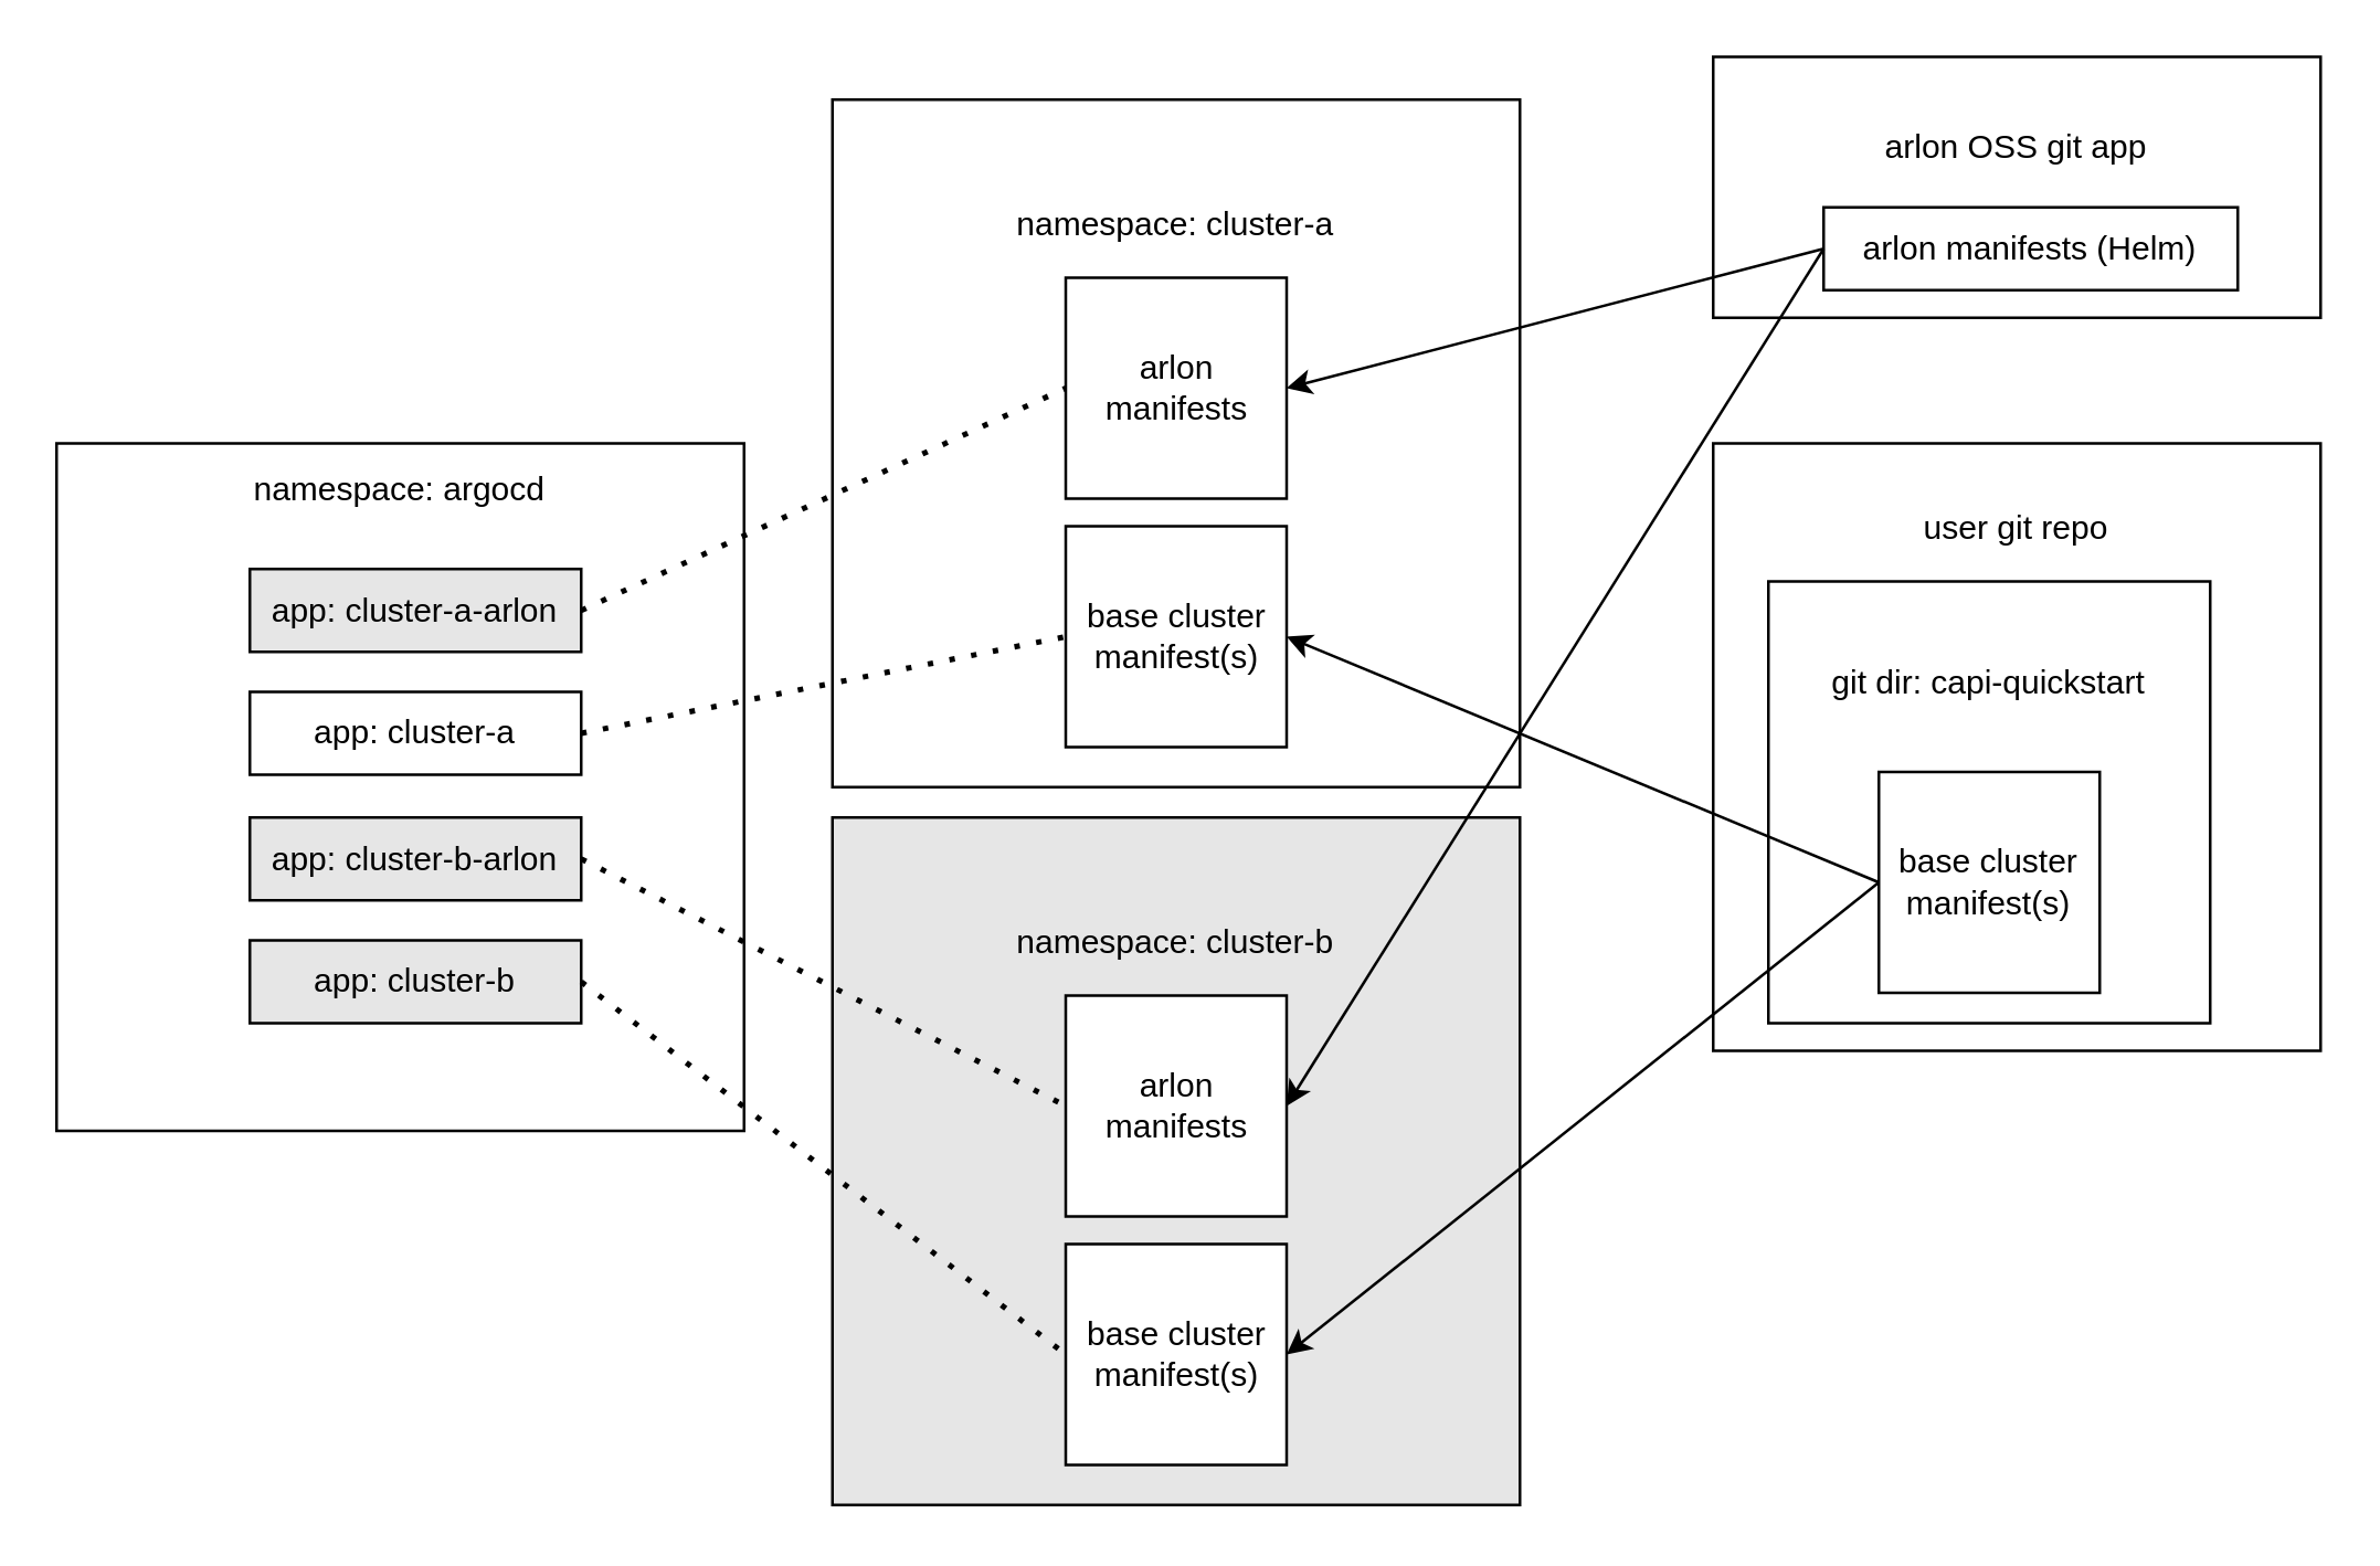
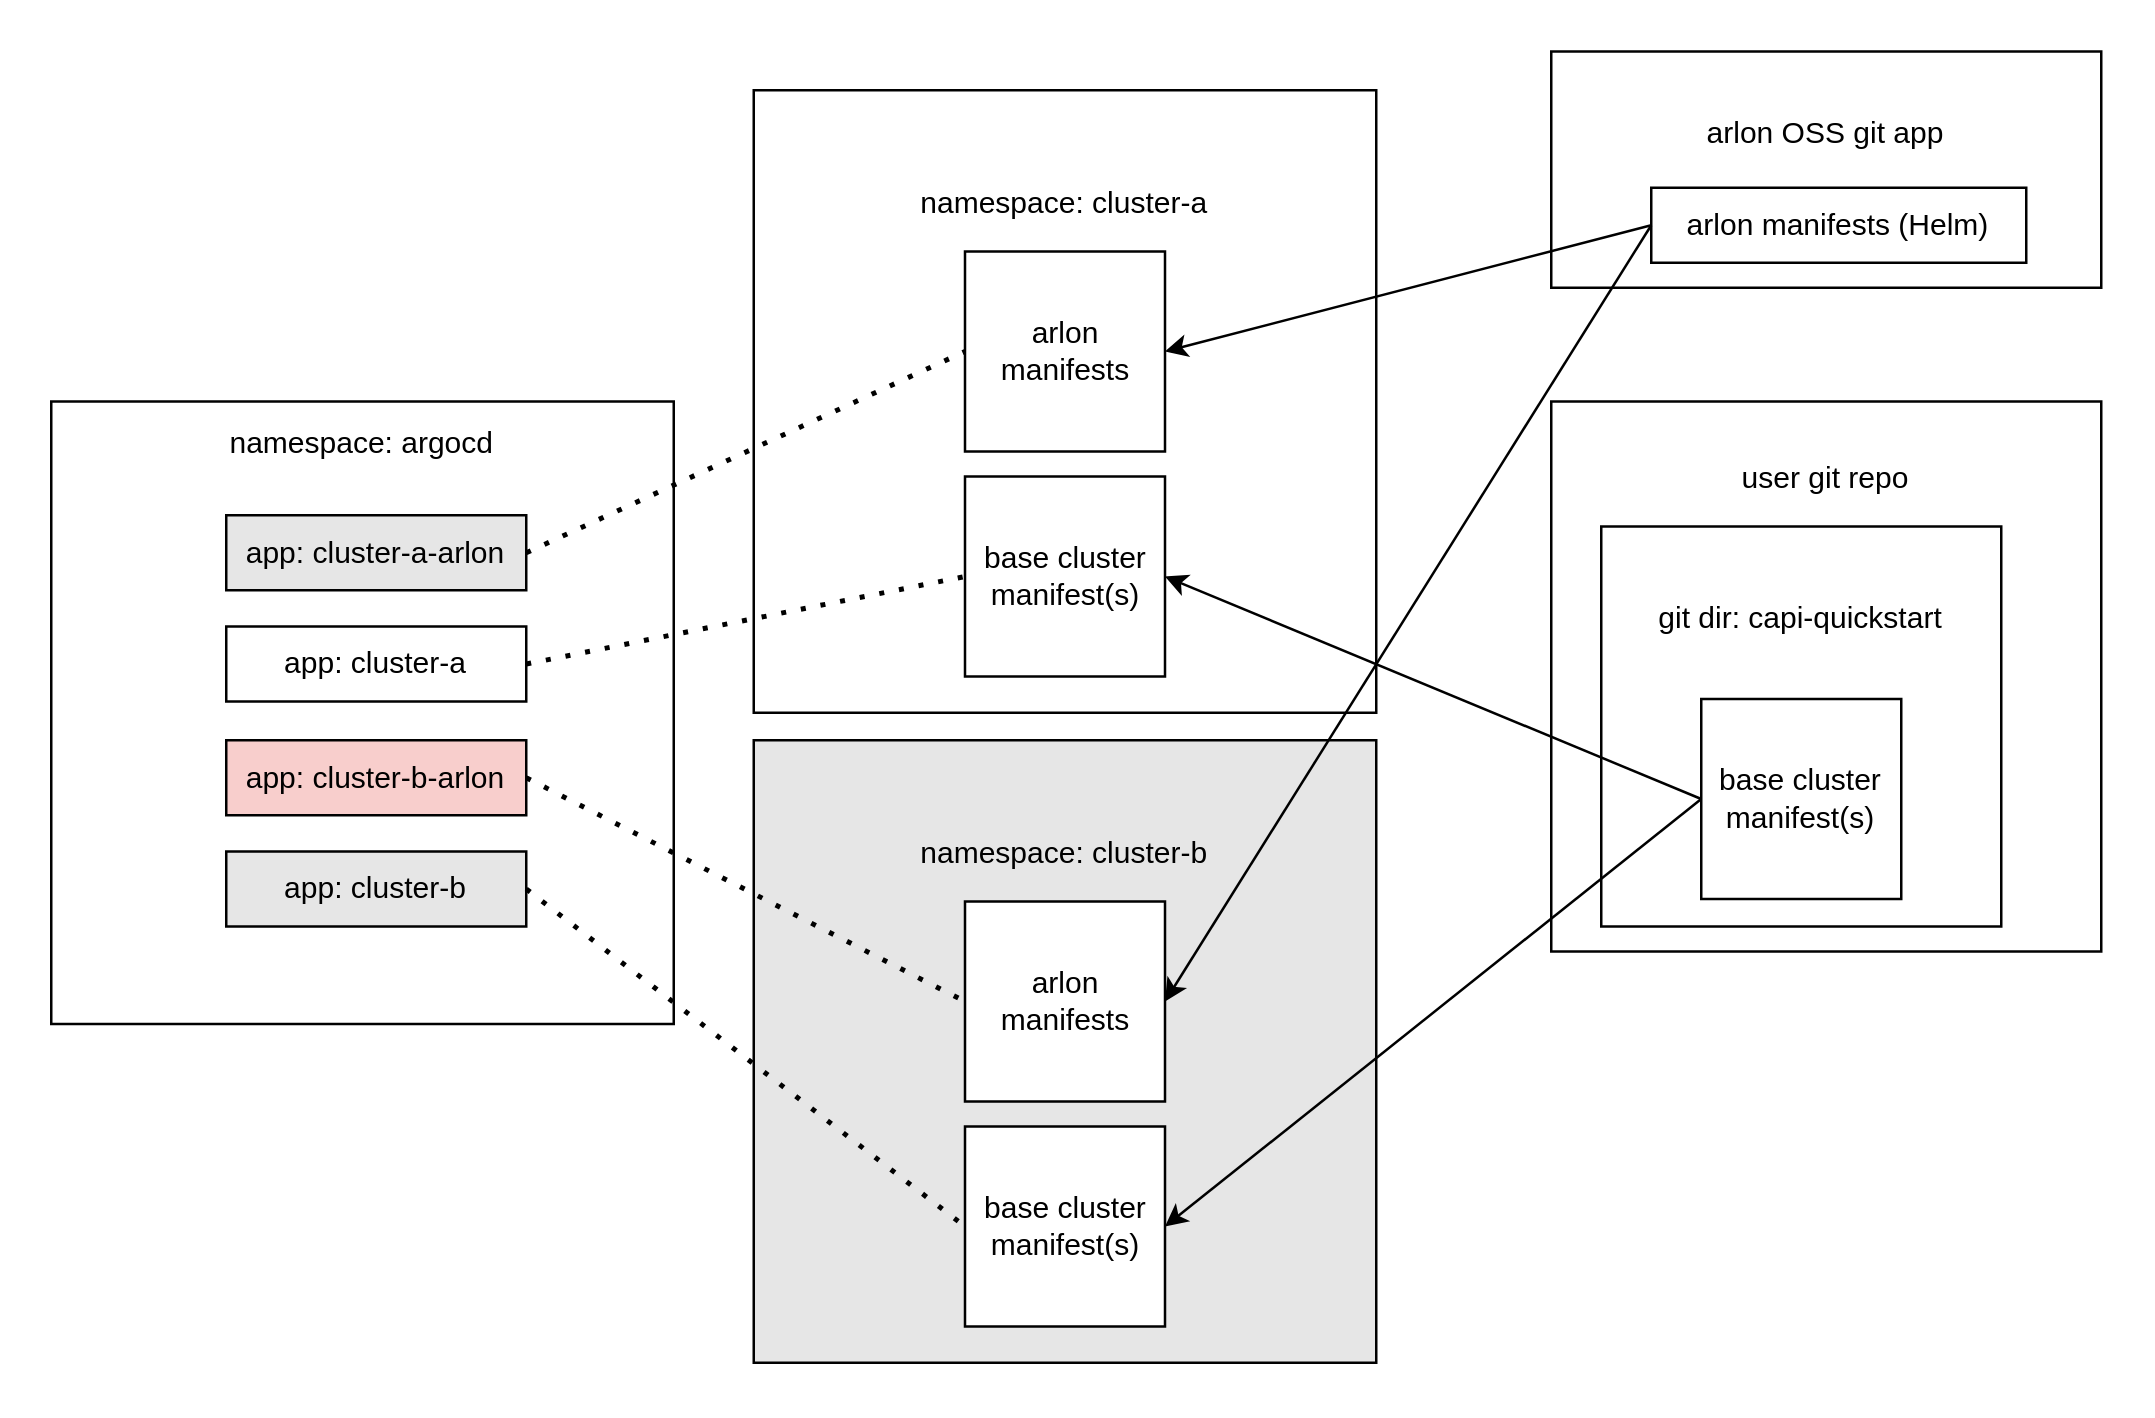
- <mxCell id="17" value="app: cluster-b-arlon" style="rounded=0;whiteSpace=wrap;html=1;fillColor=#E6E6E6;" vertex="1" parent="1"><mxGeometry x="90" y="295.5" width="120" height="30" as="geometry" /></mxCell>
+ <mxCell id="17" value="app: cluster-b-arlon" style="rounded=0;whiteSpace=wrap;html=1;fillColor=#f8cecc;" vertex="1" parent="1"><mxGeometry x="90" y="295.5" width="120" height="30" as="geometry" /></mxCell>
